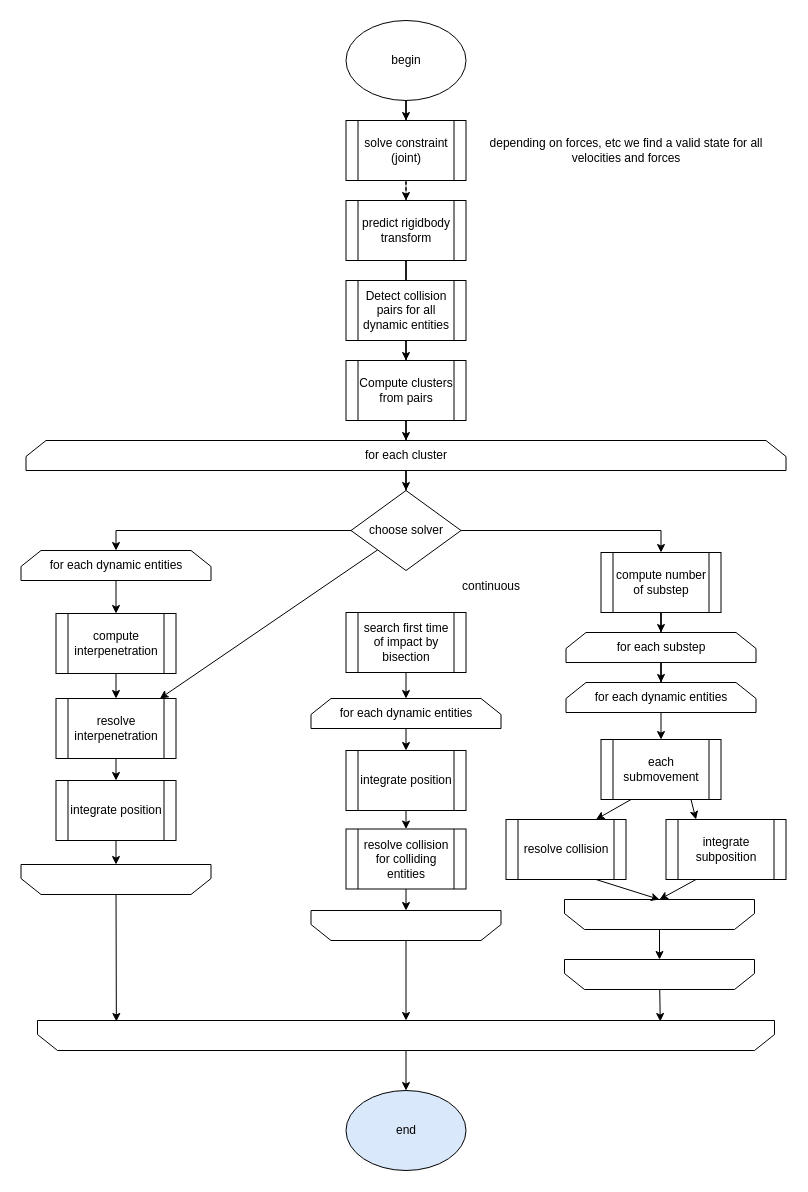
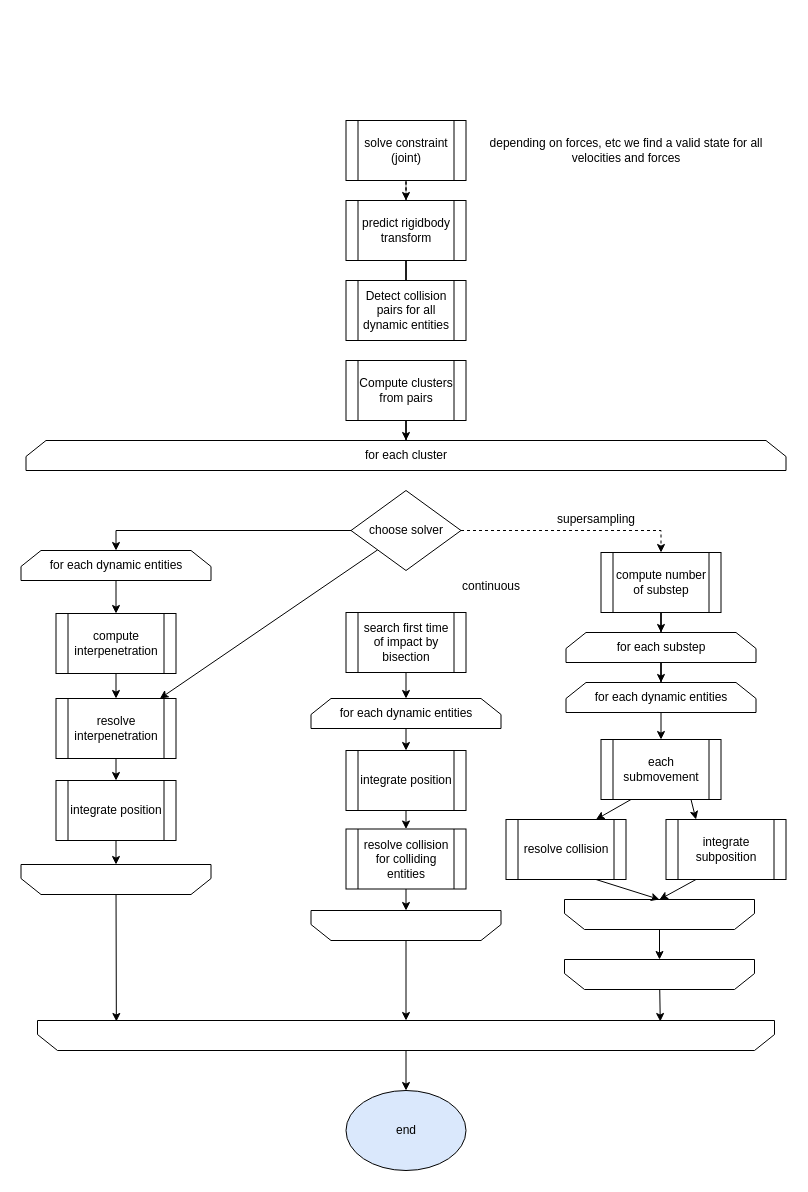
- <mxCell id="3" value="begin&lt;br&gt;" style="ellipse;whiteSpace=wrap;html=1;" vertex="1" parent="1"><mxGeometry x="345.5" y="20" width="120" height="80" as="geometry" /></mxCell>
- <mxCell id="2" style="edgeStyle=orthogonalEdgeStyle;rounded=0;orthogonalLoop=1;jettySize=auto;html=1;" edge="1" parent="1" source="3" target="5"><mxGeometry relative="1" as="geometry" /></mxCell>
- <mxCell id="9" style="edgeStyle=orthogonalEdgeStyle;rounded=0;orthogonalLoop=1;jettySize=auto;html=1;" edge="1" parent="1" source="10" target="12"><mxGeometry relative="1" as="geometry" /></mxCell>
- <mxCell id="13" style="edgeStyle=orthogonalEdgeStyle;rounded=0;orthogonalLoop=1;jettySize=auto;html=1;entryX=0.5;entryY=0;entryDx=0;entryDy=0;" edge="1" parent="1" source="14" target="21"><mxGeometry relative="1" as="geometry" /></mxCell>
+ <mxCell id="22" value="supersampling" style="text;html=1;strokeColor=none;fillColor=none;align=center;verticalAlign=middle;whiteSpace=wrap;rounded=0;" vertex="1" parent="1"><mxGeometry x="545.5" y="509" width="100" height="20" as="geometry" /></mxCell>
- <mxCell id="18" style="edgeStyle=orthogonalEdgeStyle;rounded=0;orthogonalLoop=1;jettySize=auto;html=1;entryX=0.5;entryY=0;entryDx=0;entryDy=0;" edge="1" parent="1" source="21" target="30"><mxGeometry relative="1" as="geometry" /></mxCell>
+ <mxCell id="18" style="edgeStyle=orthogonalEdgeStyle;rounded=0;orthogonalLoop=1;jettySize=auto;html=1;entryX=0.5;entryY=0;entryDx=0;entryDy=0;dashed=1;" edge="1" parent="1" source="21" target="30"><mxGeometry relative="1" as="geometry" /></mxCell>
